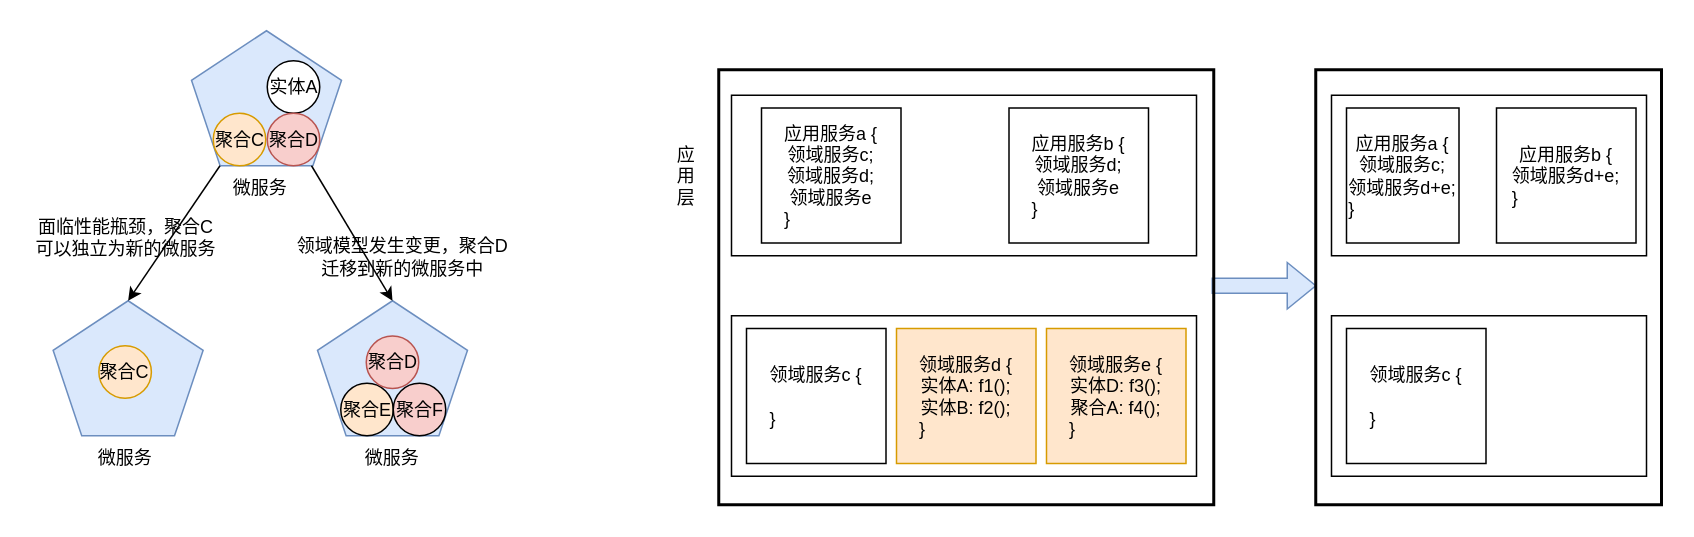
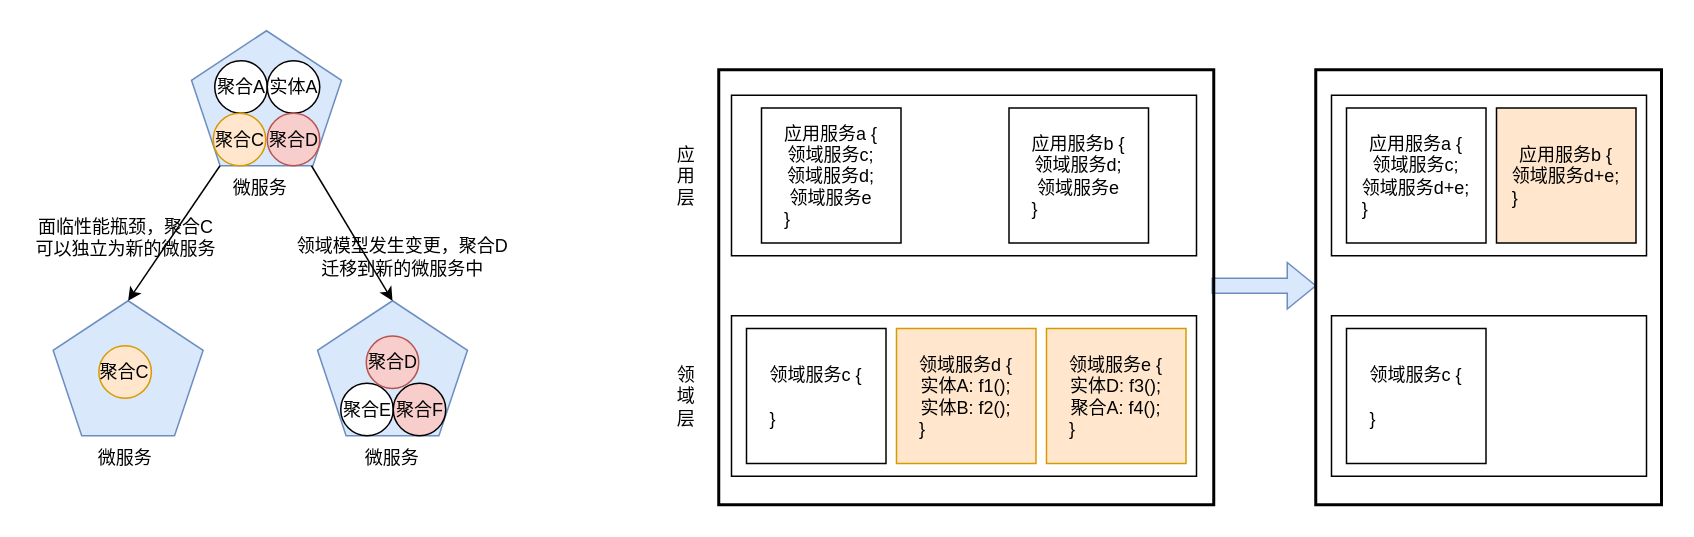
+ <mxCell id="5" value="聚合A" style="ellipse;whiteSpace=wrap;html=1;aspect=fixed;" vertex="1" parent="1"><mxGeometry x="142.5" y="40" width="35" height="35" as="geometry" /></mxCell>
- <mxCell id="31" value="应用服务a {&lt;br&gt;领域服务c;&lt;br&gt;领域服务d+e;&lt;br&gt;&lt;div style=&quot;text-align: left&quot;&gt;&lt;span&gt;}&lt;/span&gt;&lt;/div&gt;" style="rounded=0;whiteSpace=wrap;html=1;" vertex="1" parent="1"><mxGeometry x="897" y="71.5" width="75" height="90" as="geometry" /></mxCell>
+ <mxCell id="31" value="应用服务a {&lt;br&gt;领域服务c;&lt;br&gt;领域服务d+e;&lt;br&gt;&lt;div style=&quot;text-align: left&quot;&gt;&lt;span&gt;}&lt;/span&gt;&lt;/div&gt;" style="rounded=0;whiteSpace=wrap;html=1;" vertex="1" parent="1"><mxGeometry x="897" y="71.5" width="93" height="90" as="geometry" /></mxCell>
- <mxCell id="32" value="应用服务b {&lt;br&gt;领域服务d+e;&lt;br&gt;&lt;div style=&quot;text-align: left&quot;&gt;&lt;span&gt;}&lt;/span&gt;&lt;/div&gt;" style="rounded=0;whiteSpace=wrap;html=1;" vertex="1" parent="1"><mxGeometry x="997" y="71.5" width="93" height="90" as="geometry" /></mxCell>
+ <mxCell id="32" value="应用服务b {&lt;br&gt;领域服务d+e;&lt;br&gt;&lt;div style=&quot;text-align: left&quot;&gt;&lt;span&gt;}&lt;/span&gt;&lt;/div&gt;" style="rounded=0;whiteSpace=wrap;html=1;fillColor=#ffe6cc;" vertex="1" parent="1"><mxGeometry x="997" y="71.5" width="93" height="90" as="geometry" /></mxCell>
+ <mxCell id="25" value="领域层" style="text;html=1;strokeColor=none;fillColor=none;align=center;verticalAlign=middle;whiteSpace=wrap;rounded=0;" vertex="1" parent="1"><mxGeometry x="447" y="248.5" width="20" height="30" as="geometry" /></mxCell>
- <mxCell id="9" value="聚合E" style="ellipse;whiteSpace=wrap;html=1;aspect=fixed;fillColor=#ffe6cc;" vertex="1" parent="1"><mxGeometry x="226.5" y="255" width="35" height="35" as="geometry" /></mxCell>
+ <mxCell id="9" value="聚合E" style="ellipse;whiteSpace=wrap;html=1;aspect=fixed;" vertex="1" parent="1"><mxGeometry x="226.5" y="255" width="35" height="35" as="geometry" /></mxCell>
